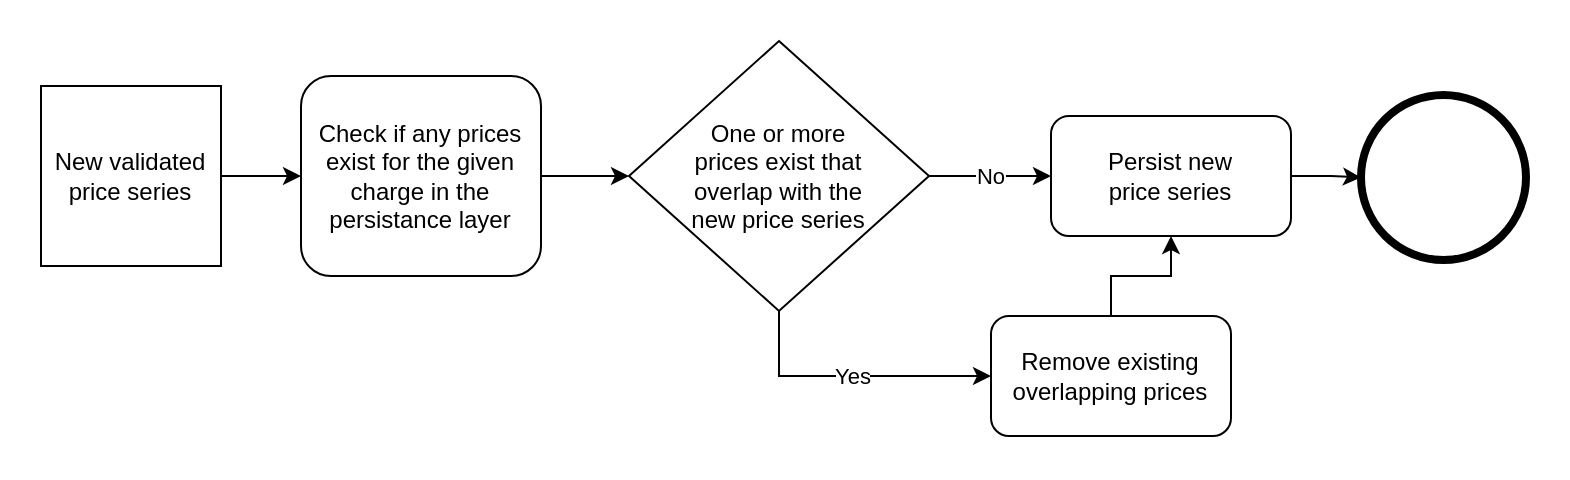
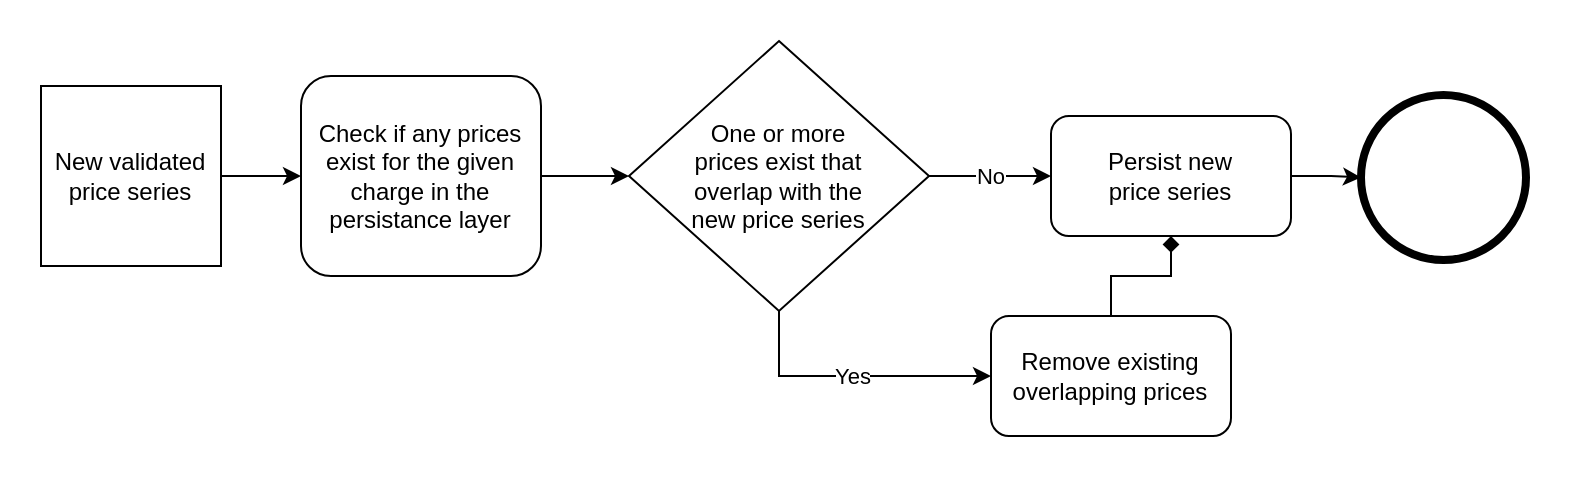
- <mxCell id="9" style="edgeStyle=orthogonalEdgeStyle;rounded=0;orthogonalLoop=1;jettySize=auto;html=1;entryX=0.5;entryY=1;entryDx=0;entryDy=0;" edge="1" parent="1" source="10" target="12"><mxGeometry relative="1" as="geometry" /></mxCell>
+ <mxCell id="9" style="edgeStyle=orthogonalEdgeStyle;rounded=0;orthogonalLoop=1;jettySize=auto;html=1;entryX=0.5;entryY=1;entryDx=0;entryDy=0;endArrow=diamond;" edge="1" parent="1" source="10" target="12"><mxGeometry relative="1" as="geometry" /></mxCell>
